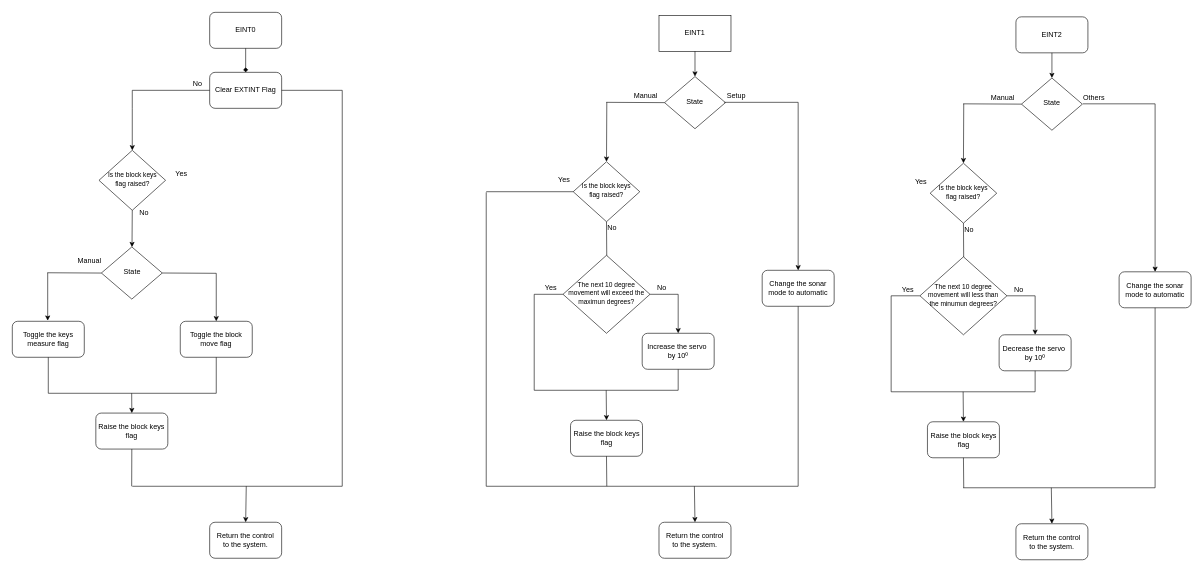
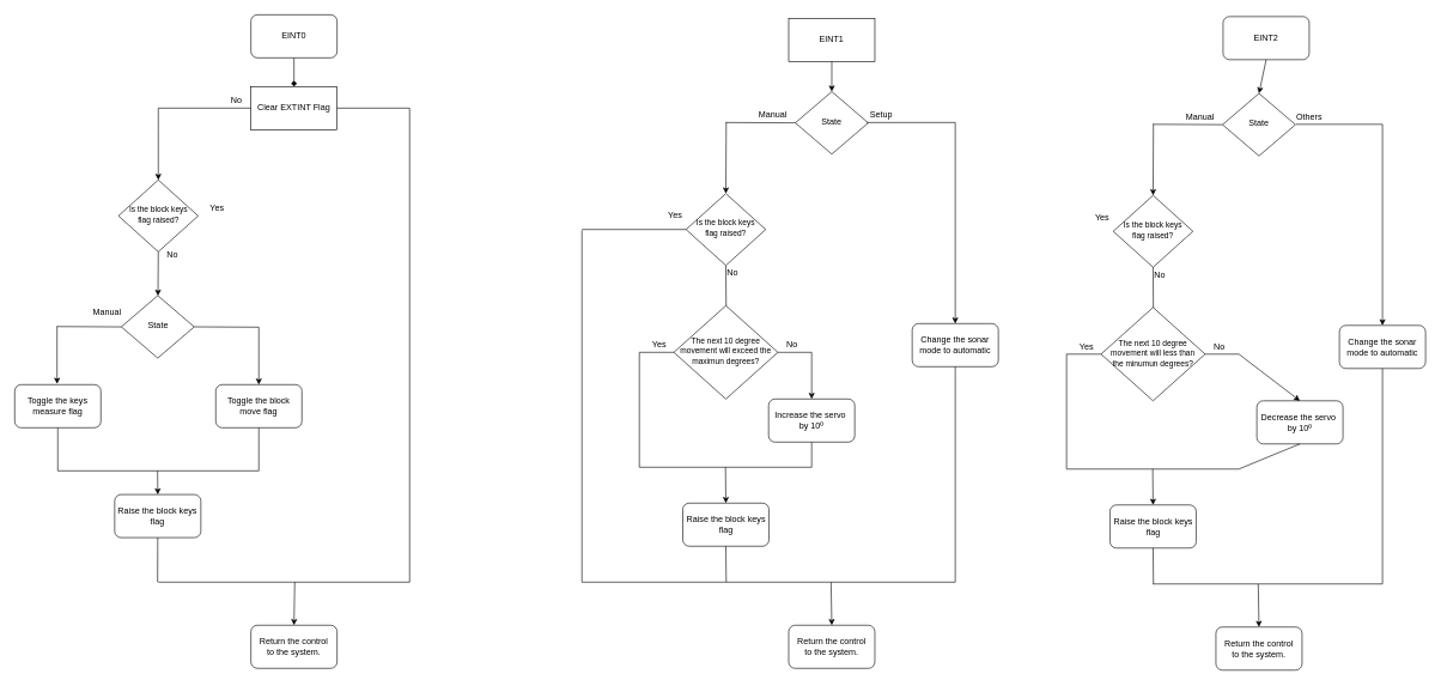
- <mxCell id="66" value="EINT2" style="rounded=1;whiteSpace=wrap;html=1;" vertex="1" parent="1"><mxGeometry x="1693" y="27.5" width="120" height="60" as="geometry" /></mxCell>
+ <mxCell id="66" value="EINT2" style="rounded=1;whiteSpace=wrap;html=1;" vertex="1" parent="1"><mxGeometry x="1703" y="22.5" width="120" height="60" as="geometry" /></mxCell>
- <mxCell id="3" value="Clear EXTINT Flag" style="rounded=1;whiteSpace=wrap;html=1;" vertex="1" parent="1"><mxGeometry x="349" y="120" width="120" height="60" as="geometry" /></mxCell>
+ <mxCell id="3" value="Clear EXTINT Flag" style="whiteSpace=wrap;html=1;rounded=0;" vertex="1" parent="1"><mxGeometry x="349" y="120" width="120" height="60" as="geometry" /></mxCell>
- <mxCell id="86" value="Decrease the servo&amp;nbsp; by 10º" style="rounded=1;whiteSpace=wrap;html=1;" vertex="1" parent="1"><mxGeometry x="1665" y="557.5" width="120" height="60" as="geometry" /></mxCell>
+ <mxCell id="86" value="Decrease the servo&amp;nbsp; by 10º" style="rounded=1;whiteSpace=wrap;html=1;" vertex="1" parent="1"><mxGeometry x="1750" y="557.5" width="120" height="60" as="geometry" /></mxCell>
